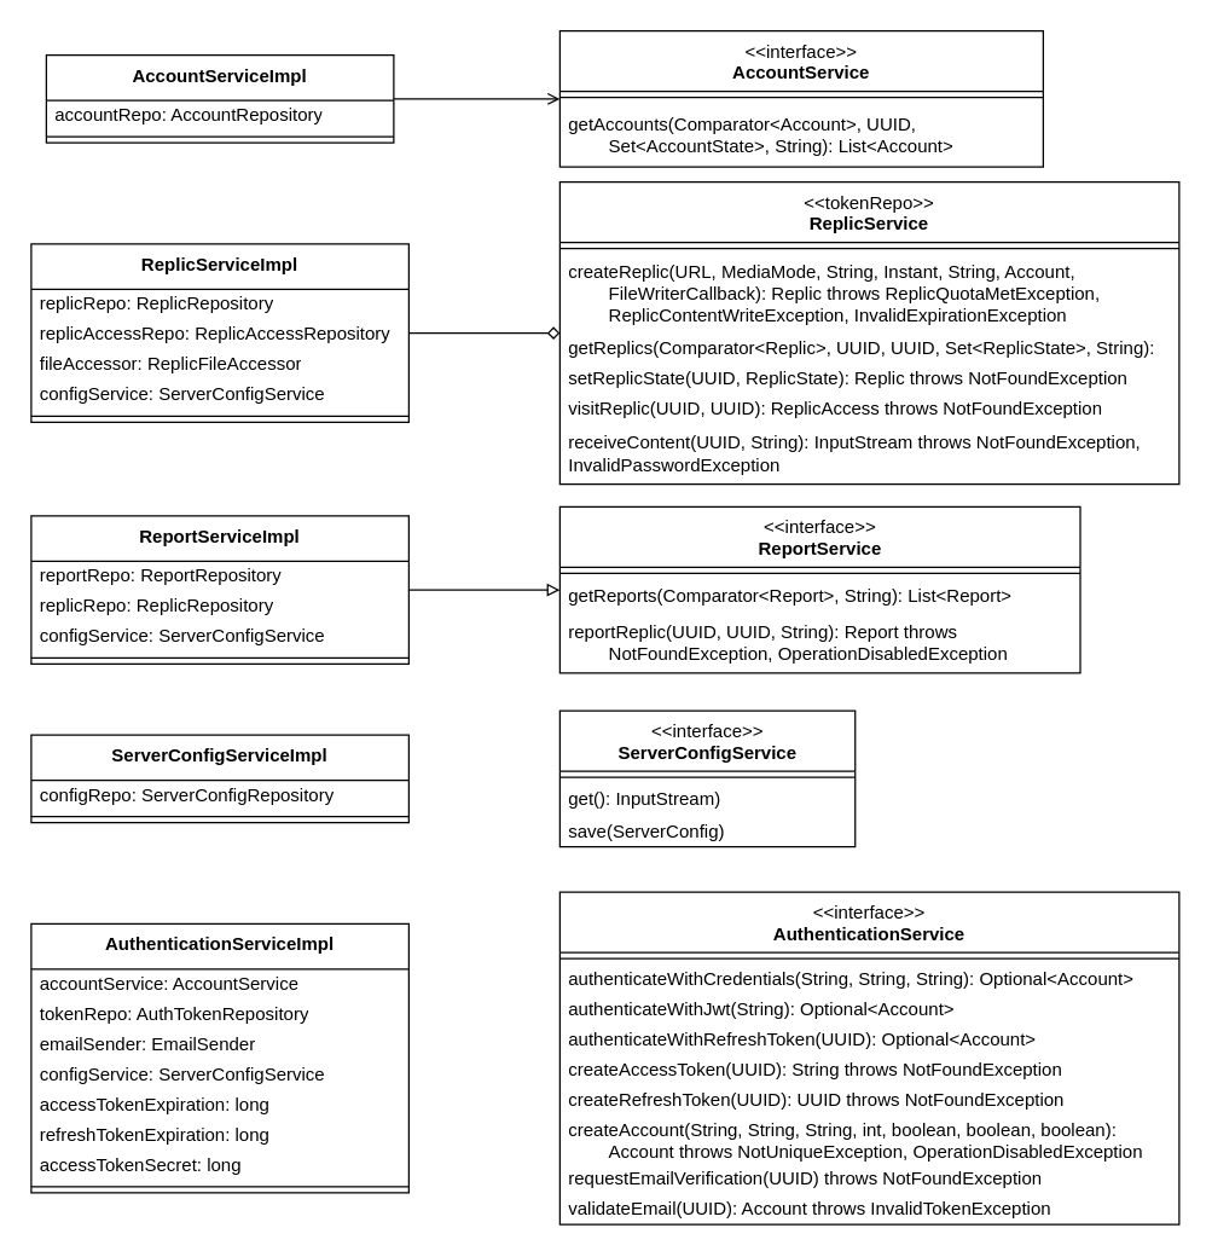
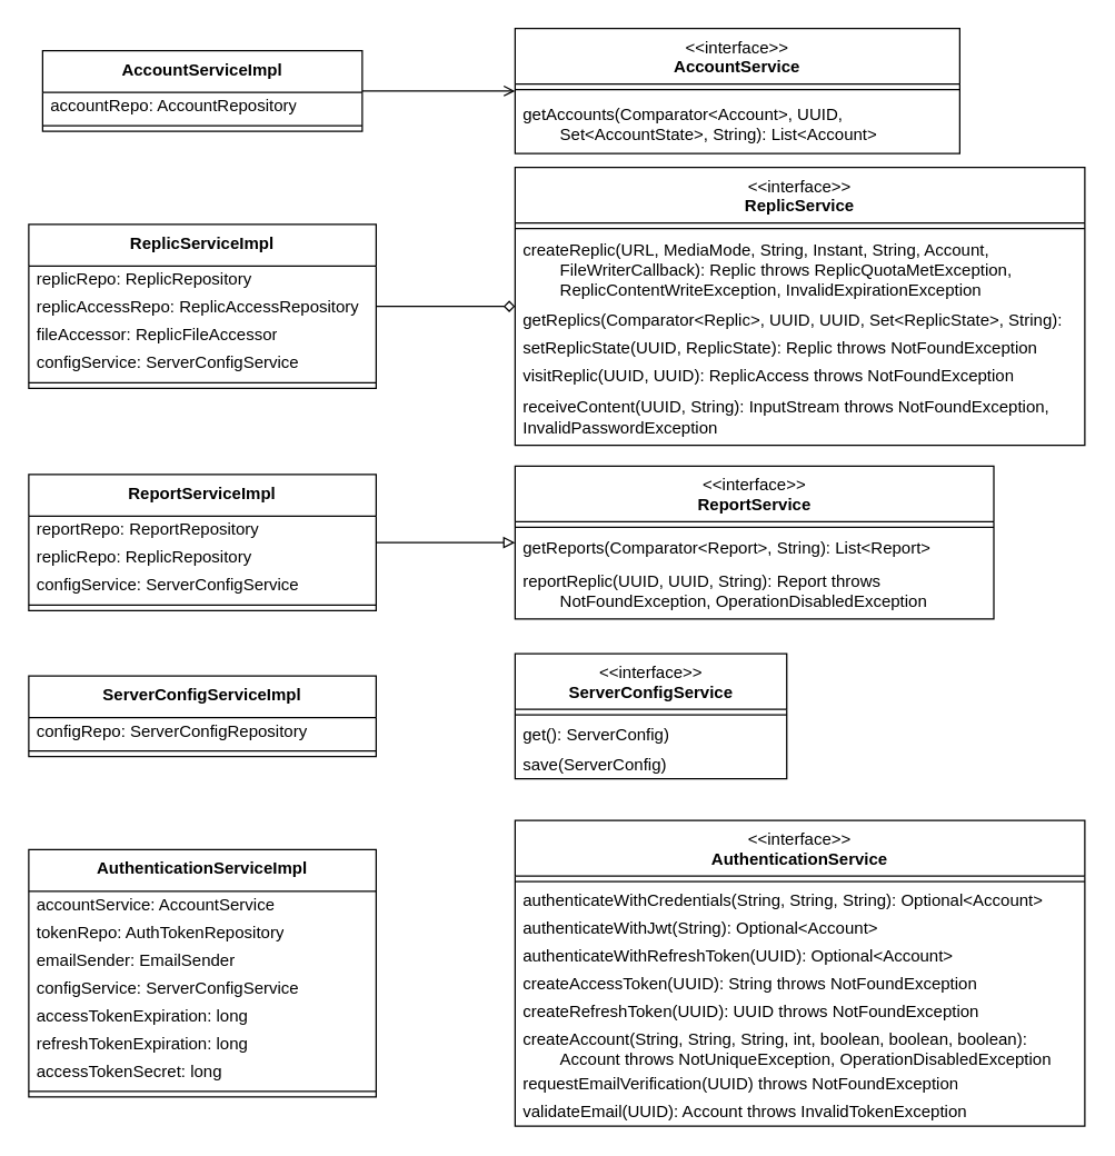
- <mxCell id="15" value="&amp;lt;&amp;lt;tokenRepo&amp;gt;&amp;gt;&lt;br&gt;&lt;b&gt;ReplicService&lt;/b&gt;&lt;div&gt;&lt;br&gt;&lt;/div&gt;" style="swimlane;fontStyle=0;align=center;verticalAlign=top;childLayout=stackLayout;horizontal=1;startSize=40;horizontalStack=0;resizeParent=1;resizeParentMax=0;resizeLast=0;collapsible=0;marginBottom=0;html=1;whiteSpace=wrap;" parent="1" vertex="1"><mxGeometry x="370" y="120" width="410" height="200" as="geometry" /></mxCell>
+ <mxCell id="15" value="&amp;lt;&amp;lt;interface&amp;gt;&amp;gt;&lt;br&gt;&lt;b&gt;ReplicService&lt;/b&gt;&lt;div&gt;&lt;br&gt;&lt;/div&gt;" style="swimlane;fontStyle=0;align=center;verticalAlign=top;childLayout=stackLayout;horizontal=1;startSize=40;horizontalStack=0;resizeParent=1;resizeParentMax=0;resizeLast=0;collapsible=0;marginBottom=0;html=1;whiteSpace=wrap;" parent="1" vertex="1"><mxGeometry x="370" y="120" width="410" height="200" as="geometry" /></mxCell>
- <mxCell id="28" value="get(): InputStream)" style="text;html=1;strokeColor=none;fillColor=none;align=left;verticalAlign=middle;spacingLeft=4;spacingRight=4;overflow=hidden;rotatable=0;points=[[0,0.5],[1,0.5]];portConstraint=eastwest;whiteSpace=wrap;" parent="26" vertex="1"><mxGeometry y="48" width="195.5" height="22" as="geometry" /></mxCell>
+ <mxCell id="28" value="get(): ServerConfig)" style="text;html=1;strokeColor=none;fillColor=none;align=left;verticalAlign=middle;spacingLeft=4;spacingRight=4;overflow=hidden;rotatable=0;points=[[0,0.5],[1,0.5]];portConstraint=eastwest;whiteSpace=wrap;" parent="26" vertex="1"><mxGeometry y="48" width="195.5" height="22" as="geometry" /></mxCell>
